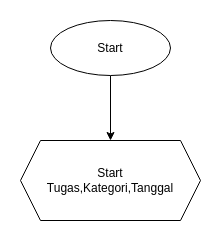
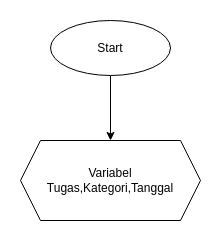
- <mxCell id="4" value="Start&lt;br&gt;Tugas,Kategori,Tanggal" style="shape=hexagon;perimeter=hexagonPerimeter2;whiteSpace=wrap;html=1;fixedSize=1;" vertex="1" parent="1"><mxGeometry x="20" y="140" width="180" height="80" as="geometry" /></mxCell>
+ <mxCell id="4" value="Variabel&lt;br&gt;Tugas,Kategori,Tanggal" style="shape=hexagon;perimeter=hexagonPerimeter2;whiteSpace=wrap;html=1;fixedSize=1;" vertex="1" parent="1"><mxGeometry x="20" y="140" width="180" height="80" as="geometry" /></mxCell>
